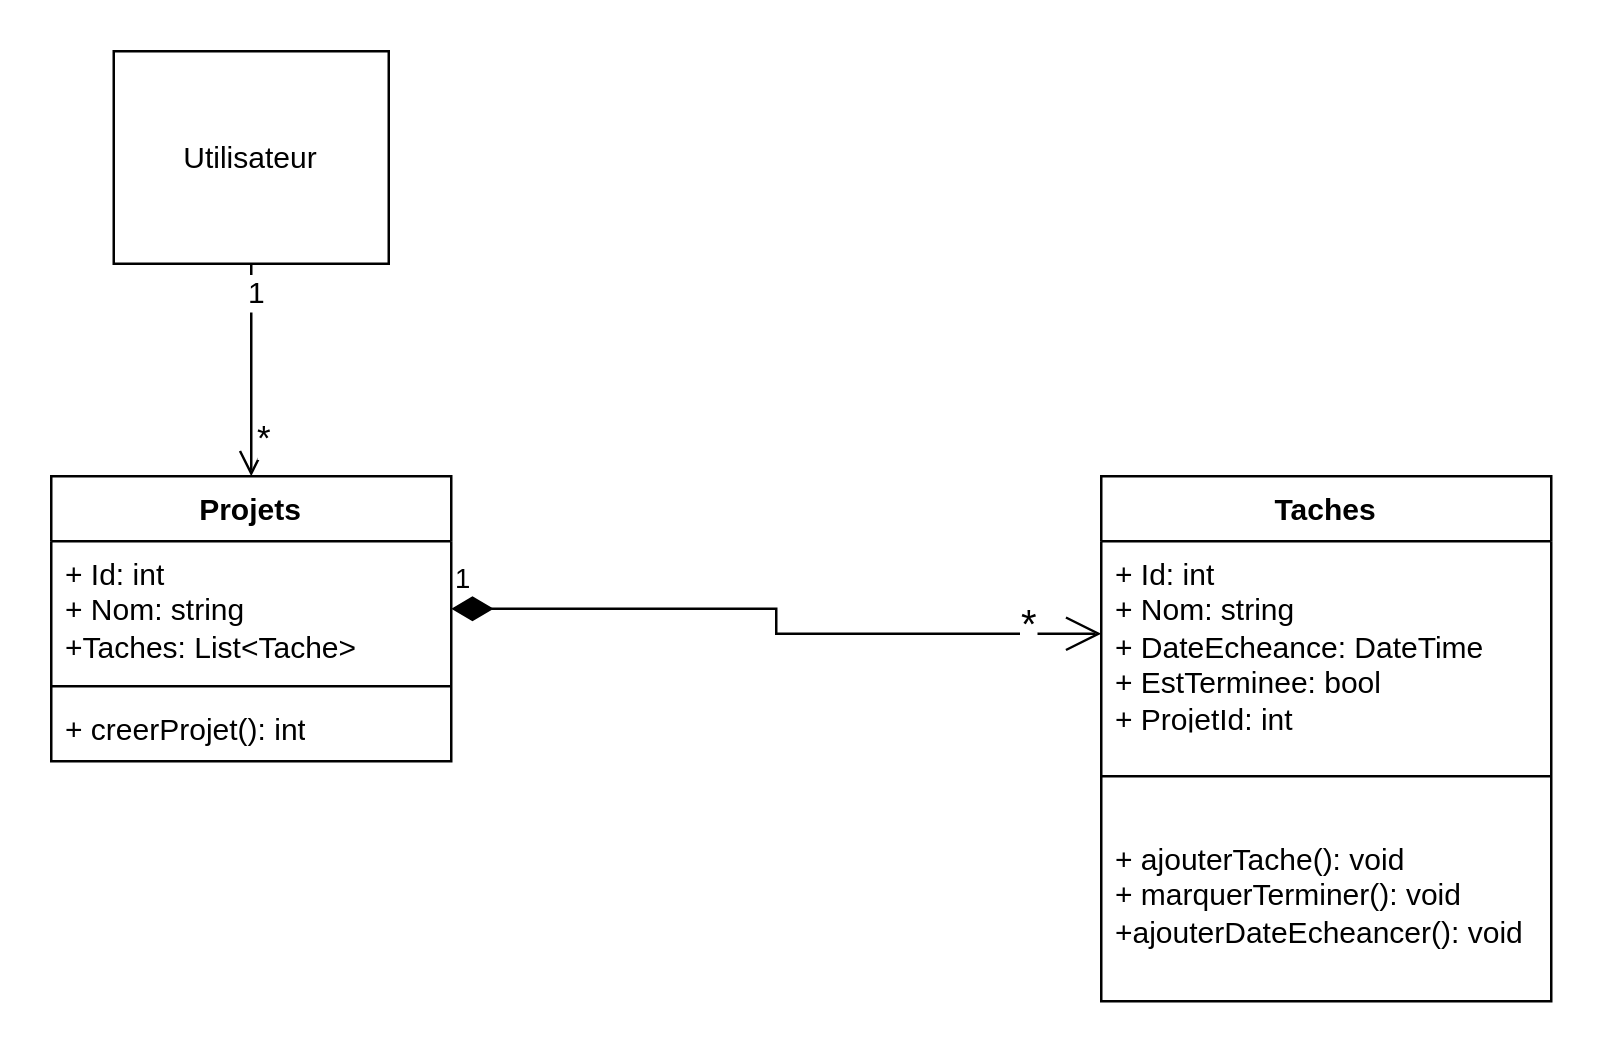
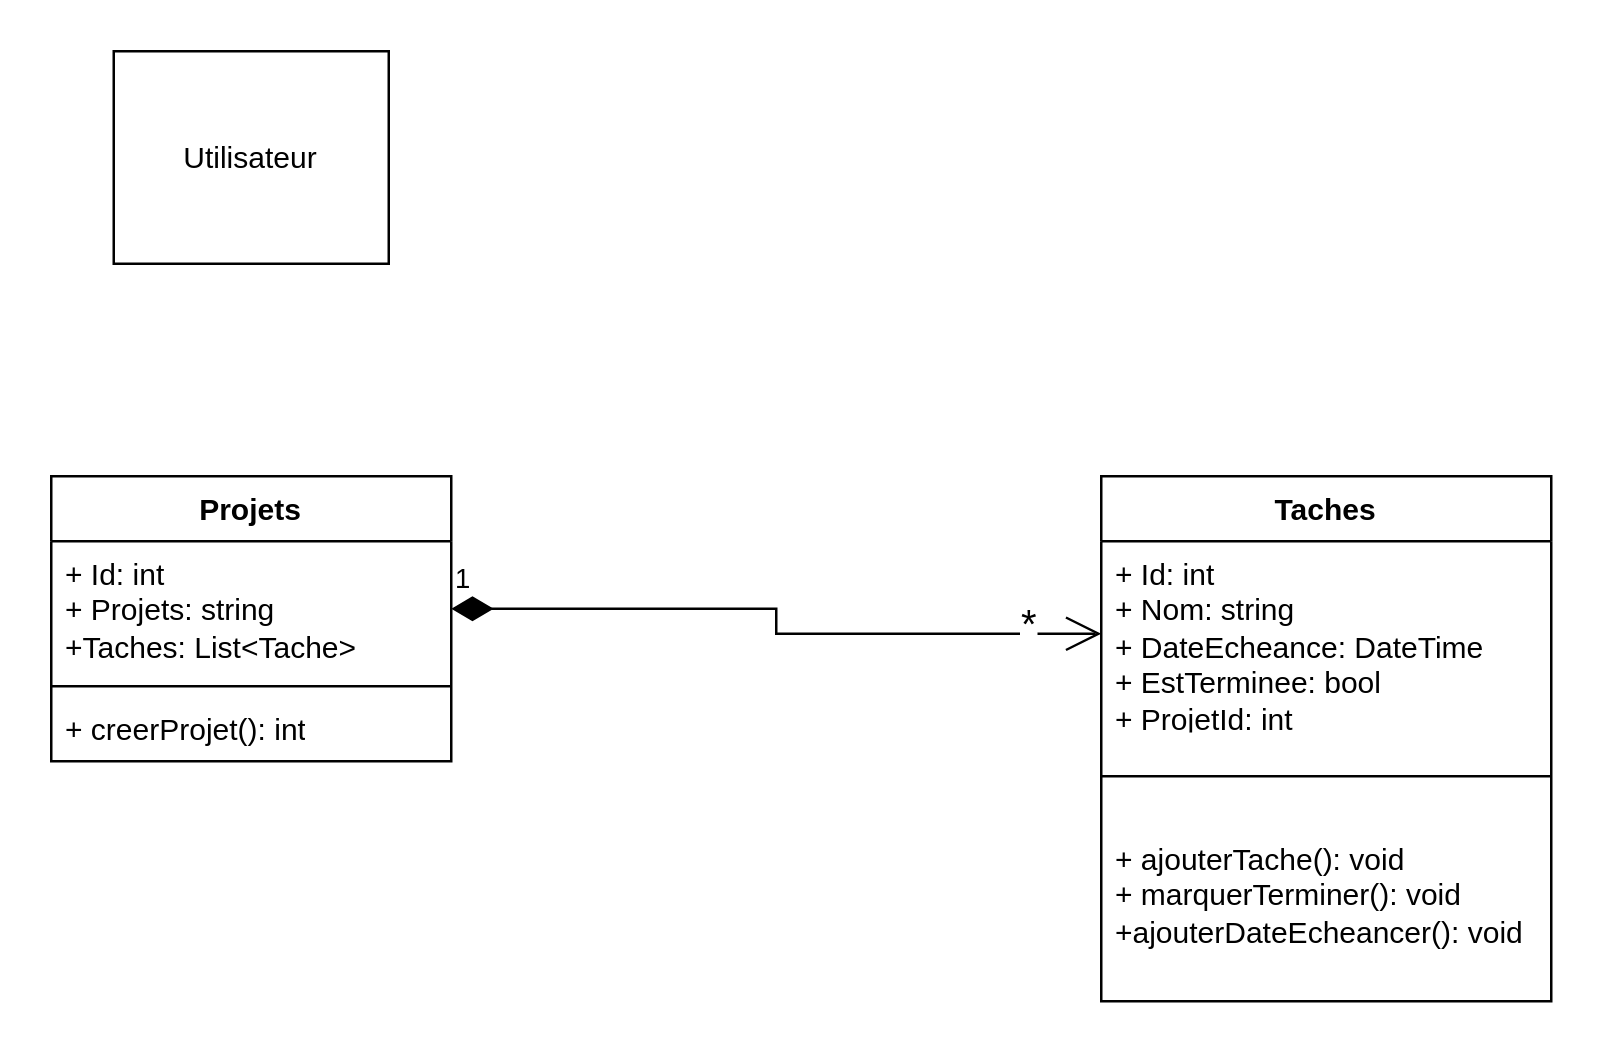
- <mxCell id="13" value="" style="endArrow=open;startArrow=none;endFill=0;startFill=0;endSize=8;html=1;verticalAlign=bottom;labelBackgroundColor=none;strokeWidth=1;rounded=0;exitX=0.5;exitY=1;exitDx=0;exitDy=0;entryX=0.5;entryY=0;entryDx=0;entryDy=0;" edge="1" parent="1" source="12" target="2"><mxGeometry width="160" relative="1" as="geometry"><mxPoint x="290" y="130" as="sourcePoint" /><mxPoint x="450" y="130" as="targetPoint" /></mxGeometry></mxCell>
- <mxCell id="14" value="&lt;font style=&quot;font-size: 12px;&quot;&gt;1&lt;/font&gt;" style="edgeLabel;html=1;align=center;verticalAlign=middle;resizable=0;points=[];" vertex="1" connectable="0" parent="13"><mxGeometry x="-0.741" y="1" relative="1" as="geometry"><mxPoint as="offset" /></mxGeometry></mxCell>
- <mxCell id="15" value="&lt;font style=&quot;font-size: 14px;&quot;&gt;*&lt;/font&gt;" style="edgeLabel;html=1;align=center;verticalAlign=middle;resizable=0;points=[];" vertex="1" connectable="0" parent="13"><mxGeometry x="0.615" y="4" relative="1" as="geometry"><mxPoint as="offset" /></mxGeometry></mxCell>
- <mxCell id="3" value="+ Id: int&lt;div&gt;+ Nom: string&lt;/div&gt;&lt;div&gt;+Taches: List&amp;lt;Tache&amp;gt;&lt;/div&gt;" style="text;strokeColor=none;fillColor=none;align=left;verticalAlign=top;spacingLeft=4;spacingRight=4;overflow=hidden;rotatable=0;points=[[0,0.5],[1,0.5]];portConstraint=eastwest;whiteSpace=wrap;html=1;" vertex="1" parent="2"><mxGeometry y="26" width="160" height="54" as="geometry" /></mxCell>
+ <mxCell id="3" value="+ Id: int&lt;div&gt;+ Projets: string&lt;/div&gt;&lt;div&gt;+Taches: List&amp;lt;Tache&amp;gt;&lt;/div&gt;" style="text;strokeColor=none;fillColor=none;align=left;verticalAlign=top;spacingLeft=4;spacingRight=4;overflow=hidden;rotatable=0;points=[[0,0.5],[1,0.5]];portConstraint=eastwest;whiteSpace=wrap;html=1;" vertex="1" parent="2"><mxGeometry y="26" width="160" height="54" as="geometry" /></mxCell>
